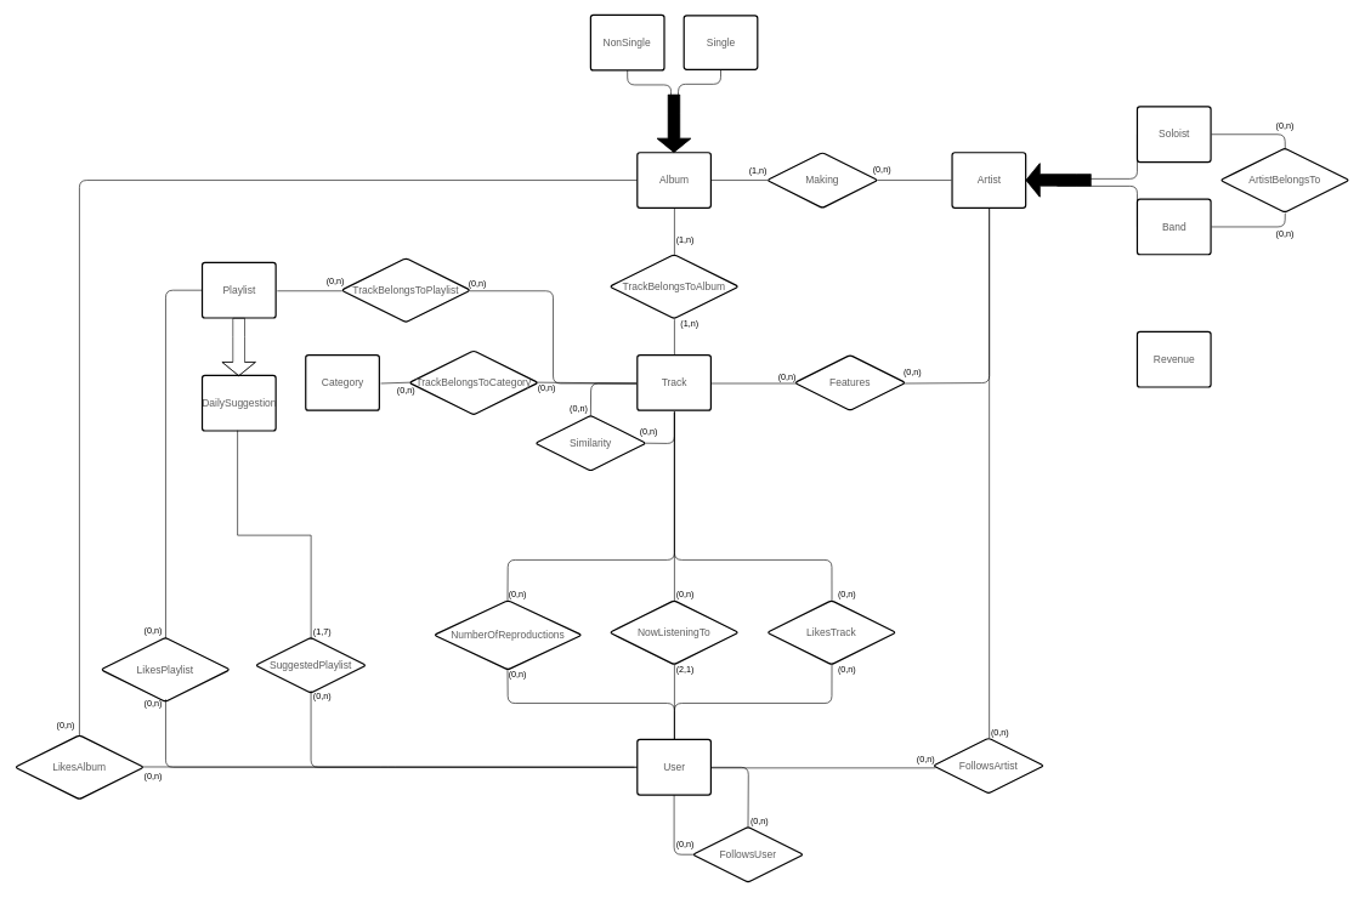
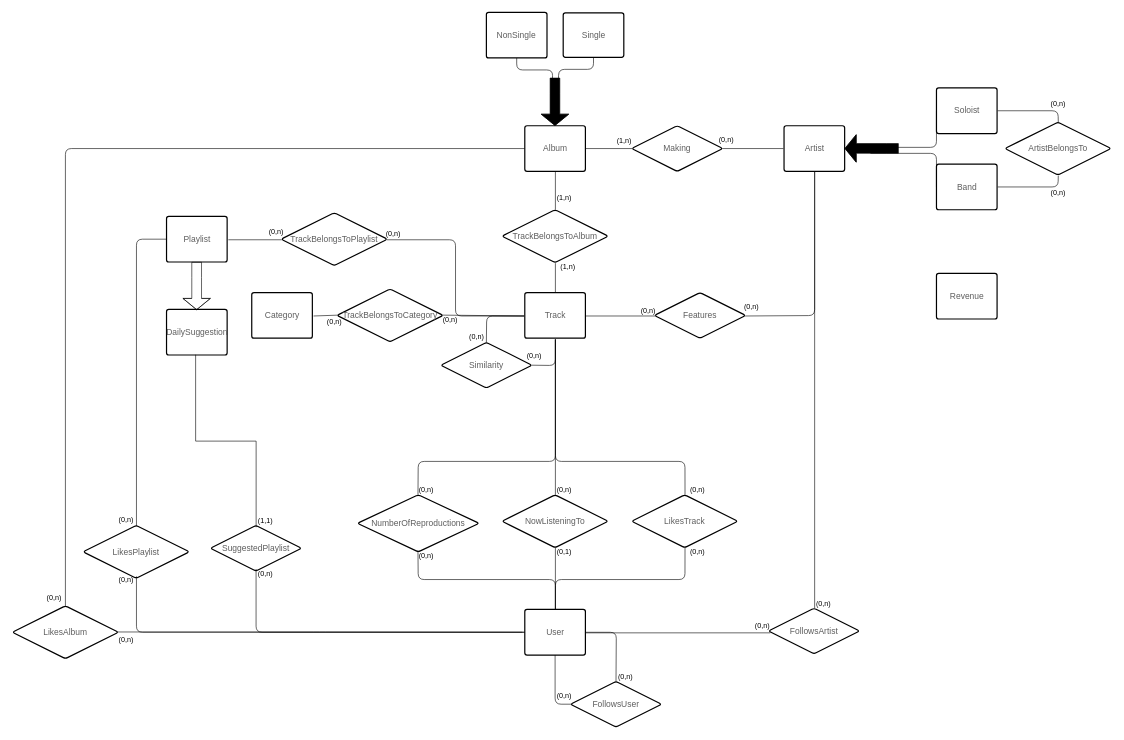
- <mxCell id="139" value="(1,7)" style="text;html=1;strokeColor=none;fillColor=none;align=center;verticalAlign=middle;whiteSpace=wrap;rounded=0;" vertex="1" parent="1"><mxGeometry x="382" y="838" width="120" height="60" as="geometry" /></mxCell>
+ <mxCell id="139" value="(1,1)" style="text;html=1;strokeColor=none;fillColor=none;align=center;verticalAlign=middle;whiteSpace=wrap;rounded=0;" vertex="1" parent="1"><mxGeometry x="382" y="838" width="120" height="60" as="geometry" /></mxCell>
- <mxCell id="130" value="(2,1)" style="text;html=1;strokeColor=none;fillColor=none;align=center;verticalAlign=middle;whiteSpace=wrap;rounded=0;" vertex="1" parent="1"><mxGeometry x="880" y="889" width="120" height="60" as="geometry" /></mxCell>
+ <mxCell id="130" value="(0,1)" style="text;html=1;strokeColor=none;fillColor=none;align=center;verticalAlign=middle;whiteSpace=wrap;rounded=0;" vertex="1" parent="1"><mxGeometry x="880" y="889" width="120" height="60" as="geometry" /></mxCell>
